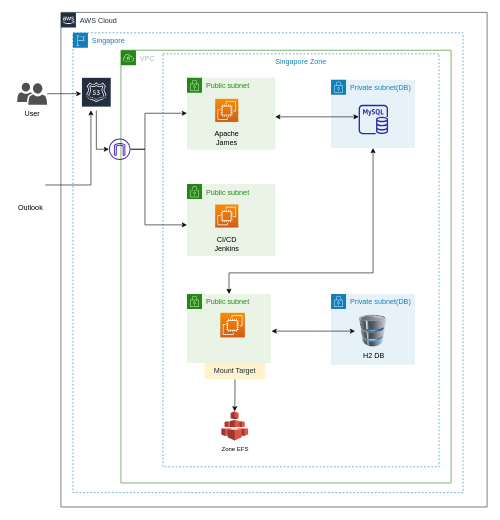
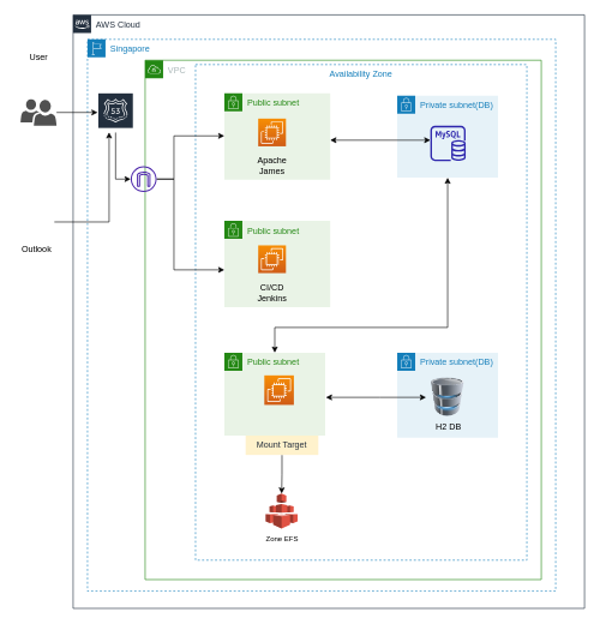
- <mxCell id="5" value="Singapore Zone" style="fillColor=none;strokeColor=#147EBA;dashed=1;verticalAlign=top;fontStyle=0;fontColor=#147EBA;" vertex="1" parent="4"><mxGeometry x="70" y="6" width="460" height="688" as="geometry" /></mxCell>
+ <mxCell id="5" value="Availability Zone" style="fillColor=none;strokeColor=#147EBA;dashed=1;verticalAlign=top;fontStyle=0;fontColor=#147EBA;" vertex="1" parent="4"><mxGeometry x="70" y="6" width="460" height="688" as="geometry" /></mxCell>
- <mxCell id="34" value="User" style="text;html=1;align=center;verticalAlign=middle;resizable=0;points=[];autosize=1;strokeColor=none;fillColor=none;" vertex="1" parent="1"><mxGeometry x="28" y="174" width="50" height="30" as="geometry" /></mxCell>
+ <mxCell id="34" value="User" style="text;html=1;align=center;verticalAlign=middle;resizable=0;points=[];autosize=1;strokeColor=none;fillColor=none;" vertex="1" parent="1"><mxGeometry x="28" y="64" width="50" height="30" as="geometry" /></mxCell>
